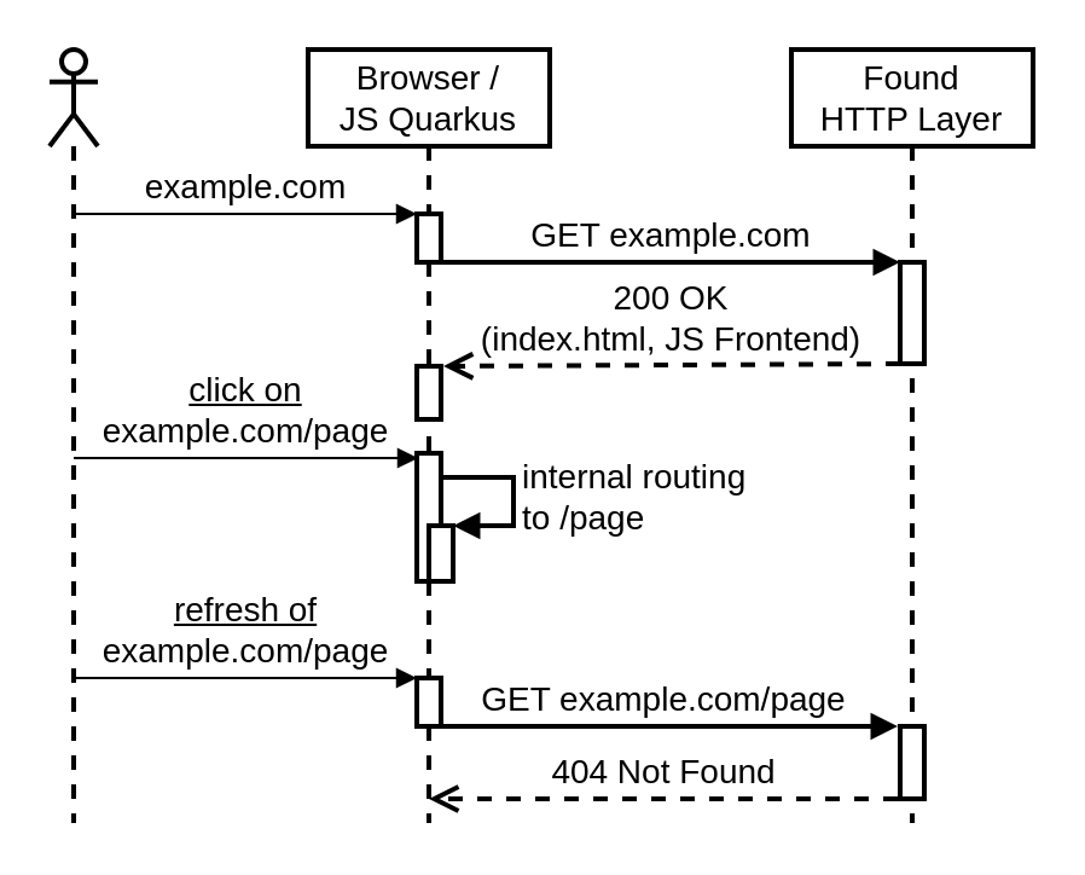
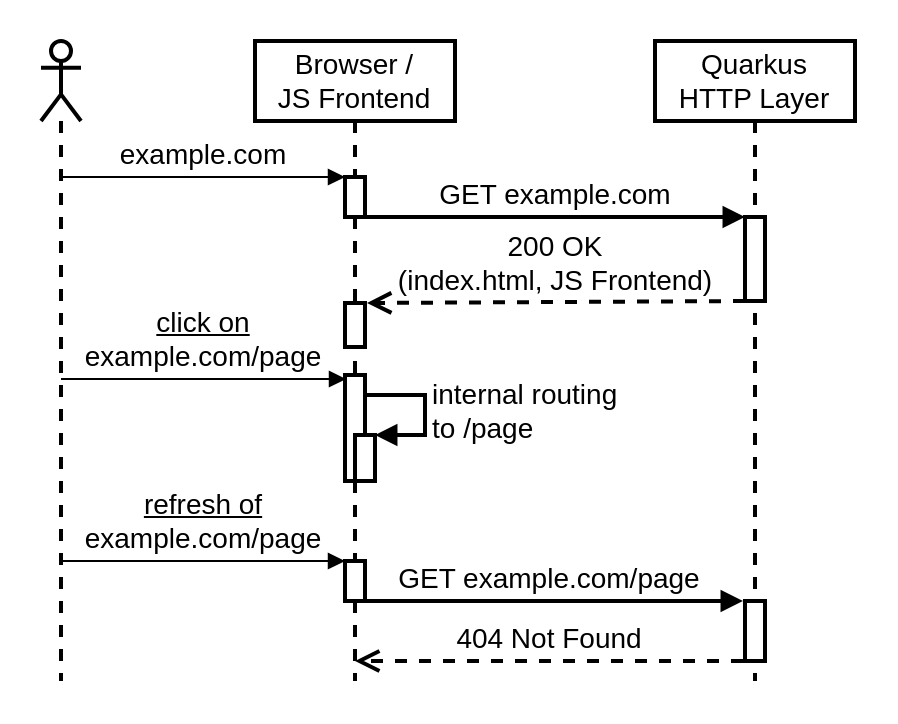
- <mxCell id="2" value="Browser / &lt;br&gt;JS Quarkus" style="shape=umlLifeline;perimeter=lifelinePerimeter;whiteSpace=wrap;html=1;container=1;collapsible=0;recursiveResize=0;outlineConnect=0;fontSize=14;strokeWidth=2;" parent="1" vertex="1"><mxGeometry x="127" y="20" width="100" height="320" as="geometry" /></mxCell>
+ <mxCell id="2" value="Browser / &lt;br&gt;JS Frontend" style="shape=umlLifeline;perimeter=lifelinePerimeter;whiteSpace=wrap;html=1;container=1;collapsible=0;recursiveResize=0;outlineConnect=0;fontSize=14;strokeWidth=2;" parent="1" vertex="1"><mxGeometry x="127" y="20" width="100" height="320" as="geometry" /></mxCell>
- <mxCell id="4" value="Found&lt;br&gt;HTTP Layer" style="shape=umlLifeline;perimeter=lifelinePerimeter;whiteSpace=wrap;html=1;container=1;collapsible=0;recursiveResize=0;outlineConnect=0;fontSize=14;strokeWidth=2;" parent="1" vertex="1"><mxGeometry x="327" y="20" width="100" height="320" as="geometry" /></mxCell>
+ <mxCell id="4" value="Quarkus&lt;br&gt;HTTP Layer" style="shape=umlLifeline;perimeter=lifelinePerimeter;whiteSpace=wrap;html=1;container=1;collapsible=0;recursiveResize=0;outlineConnect=0;fontSize=14;strokeWidth=2;" parent="1" vertex="1"><mxGeometry x="327" y="20" width="100" height="320" as="geometry" /></mxCell>
